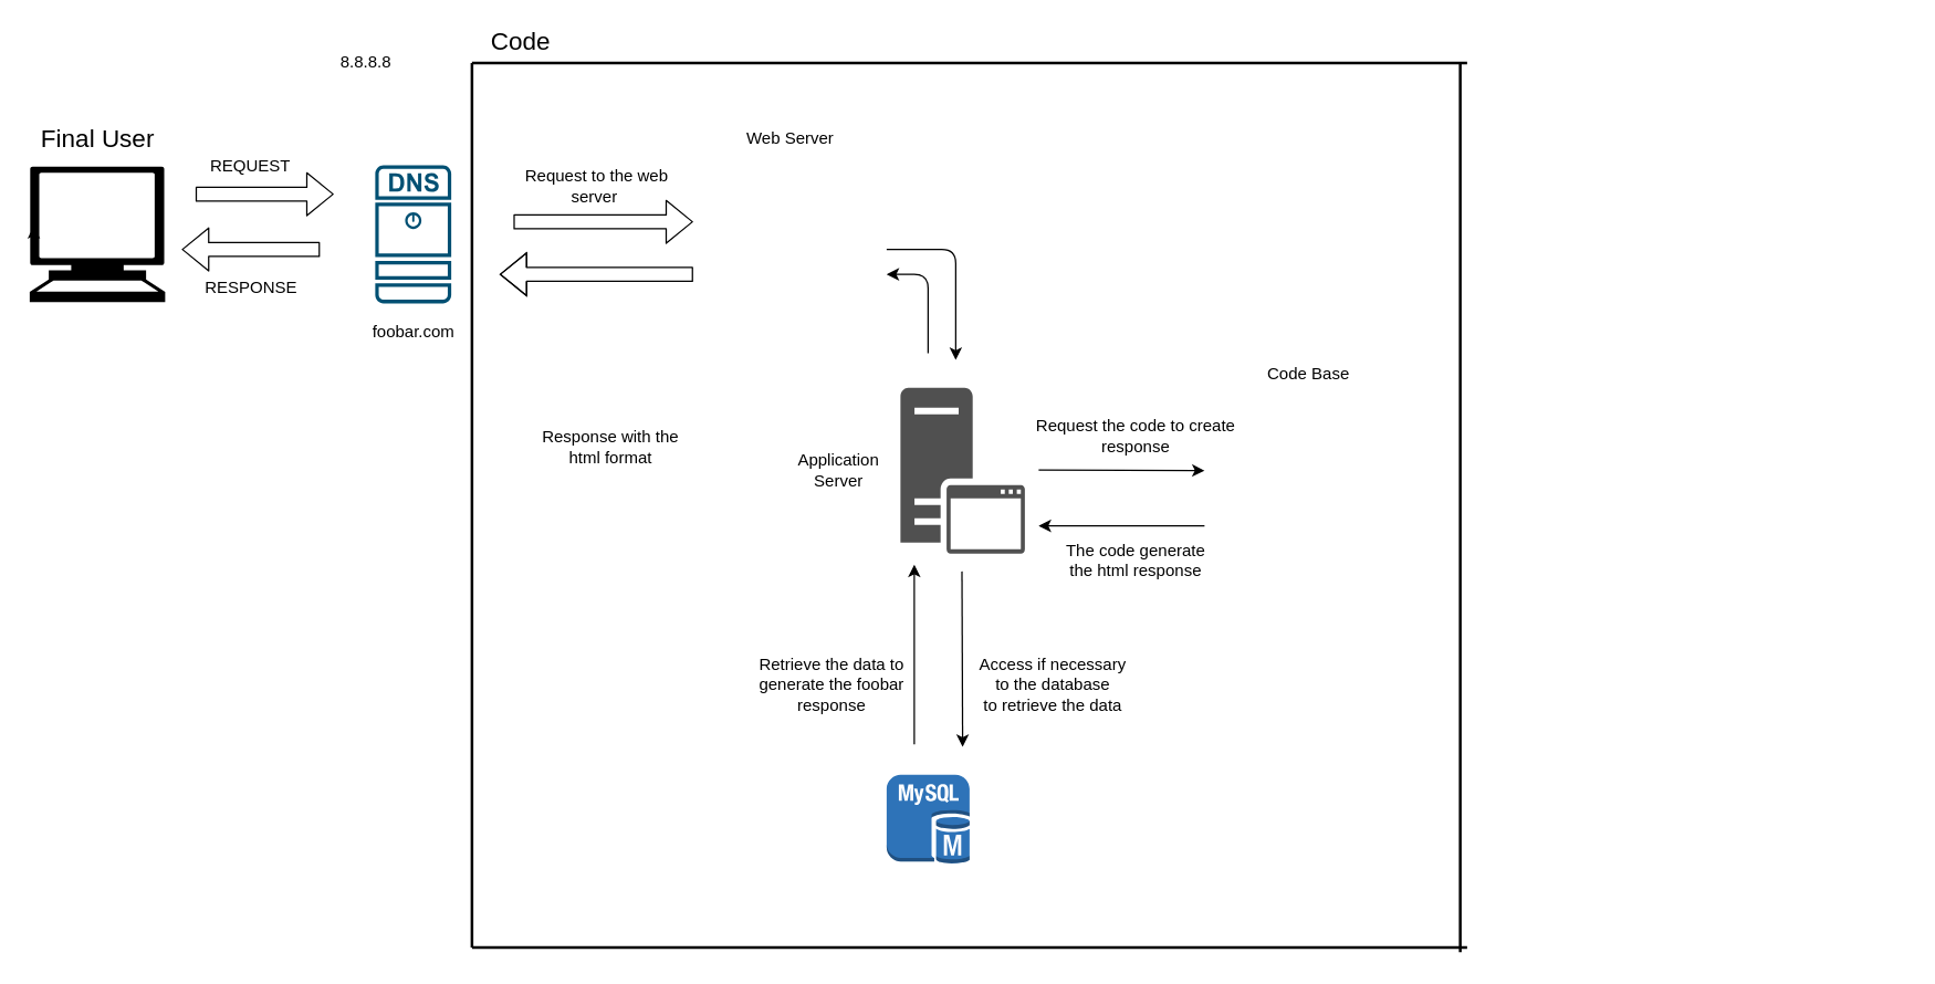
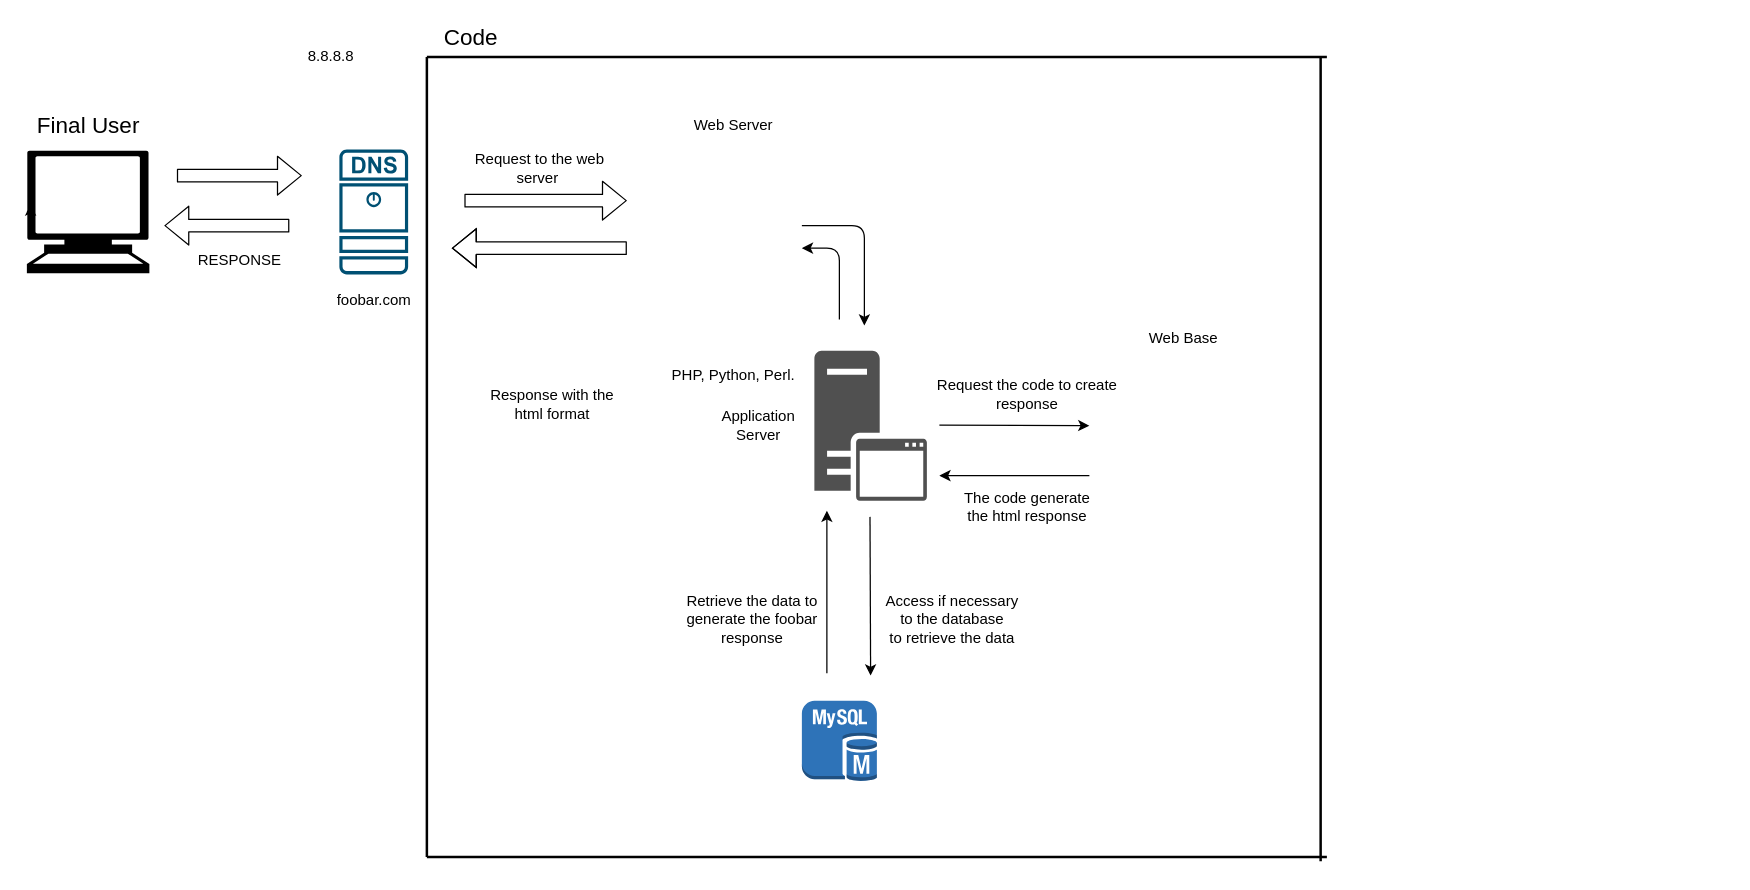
- <mxCell id="13" value="Web Server" style="text;html=1;align=center;verticalAlign=middle;resizable=0;points=[];autosize=1;" vertex="1" parent="1"><mxGeometry x="531" y="90" width="80" height="20" as="geometry" /></mxCell>
+ <mxCell id="13" value="Web Server" style="text;html=1;align=center;verticalAlign=middle;resizable=0;points=[];autosize=1;" vertex="1" parent="1"><mxGeometry x="546" y="90" width="80" height="20" as="geometry" /></mxCell>
- <mxCell id="6" value="REQUEST" style="text;html=1;strokeColor=none;fillColor=none;align=center;verticalAlign=middle;whiteSpace=wrap;rounded=0;" vertex="1" parent="1"><mxGeometry x="161" y="110" width="40" height="20" as="geometry" /></mxCell>
- <mxCell id="7" value="RESPONSE" style="text;html=1;align=center;verticalAlign=middle;resizable=0;points=[];autosize=1;" vertex="1" parent="1"><mxGeometry x="141" y="198" width="80" height="20" as="geometry" /></mxCell>
+ <mxCell id="7" value="RESPONSE" style="text;html=1;align=center;verticalAlign=middle;resizable=0;points=[];autosize=1;" vertex="1" parent="1"><mxGeometry x="151" y="198" width="80" height="20" as="geometry" /></mxCell>
- <mxCell id="21" value="Code Base" style="text;html=1;align=center;verticalAlign=middle;resizable=0;points=[];autosize=1;" vertex="1" parent="1"><mxGeometry x="911" y="260" width="70" height="20" as="geometry" /></mxCell>
+ <mxCell id="21" value="Web Base" style="text;html=1;align=center;verticalAlign=middle;resizable=0;points=[];autosize=1;" vertex="1" parent="1"><mxGeometry x="911" y="260" width="70" height="20" as="geometry" /></mxCell>
+ <mxCell id="23" value="PHP, Python, Perl." style="text;html=1;align=center;verticalAlign=middle;resizable=0;points=[];autosize=1;" vertex="1" parent="1"><mxGeometry x="531" y="290" width="110" height="20" as="geometry" /></mxCell>
